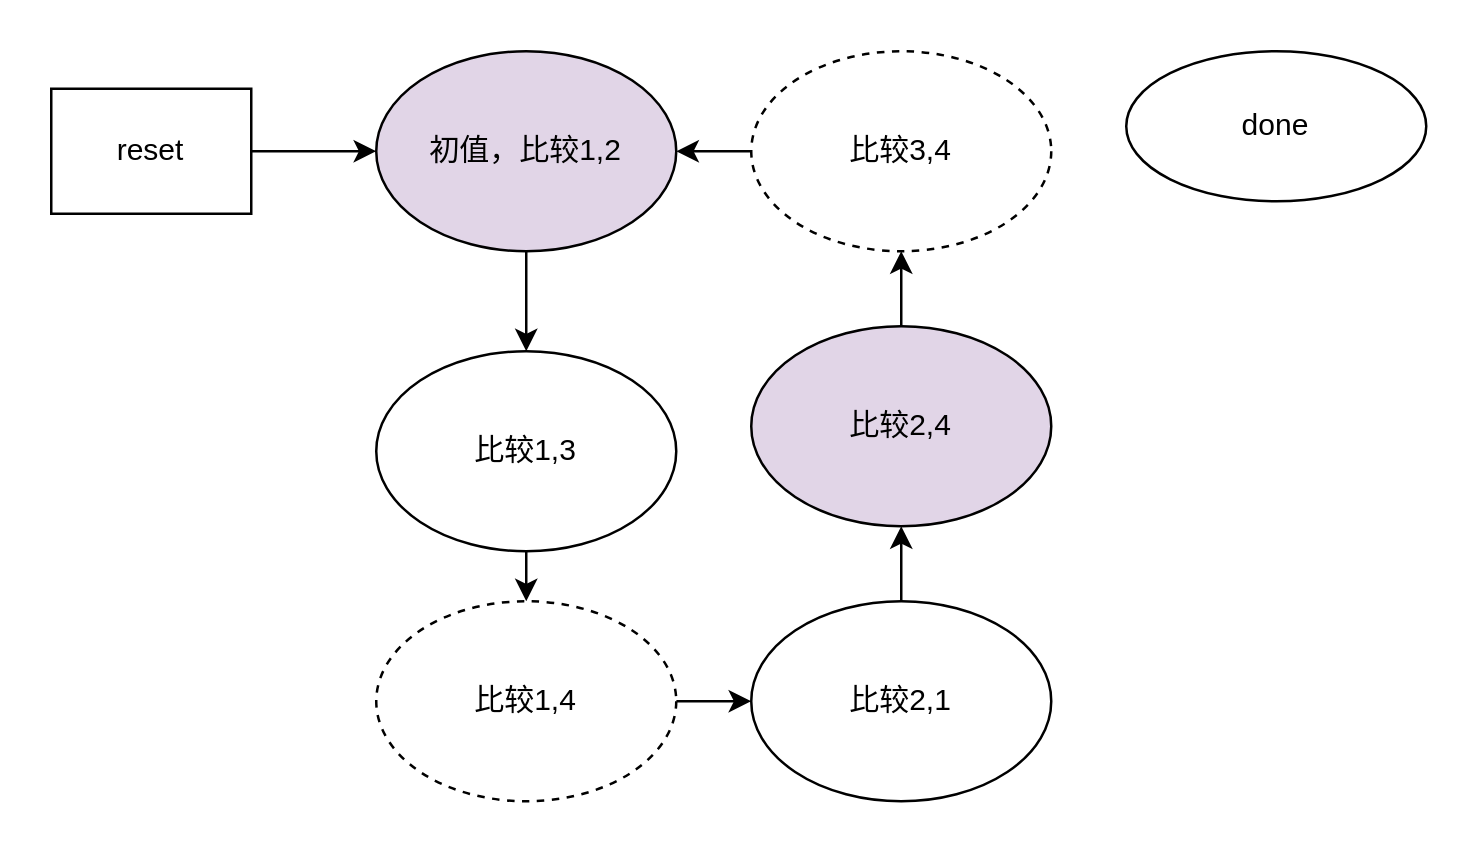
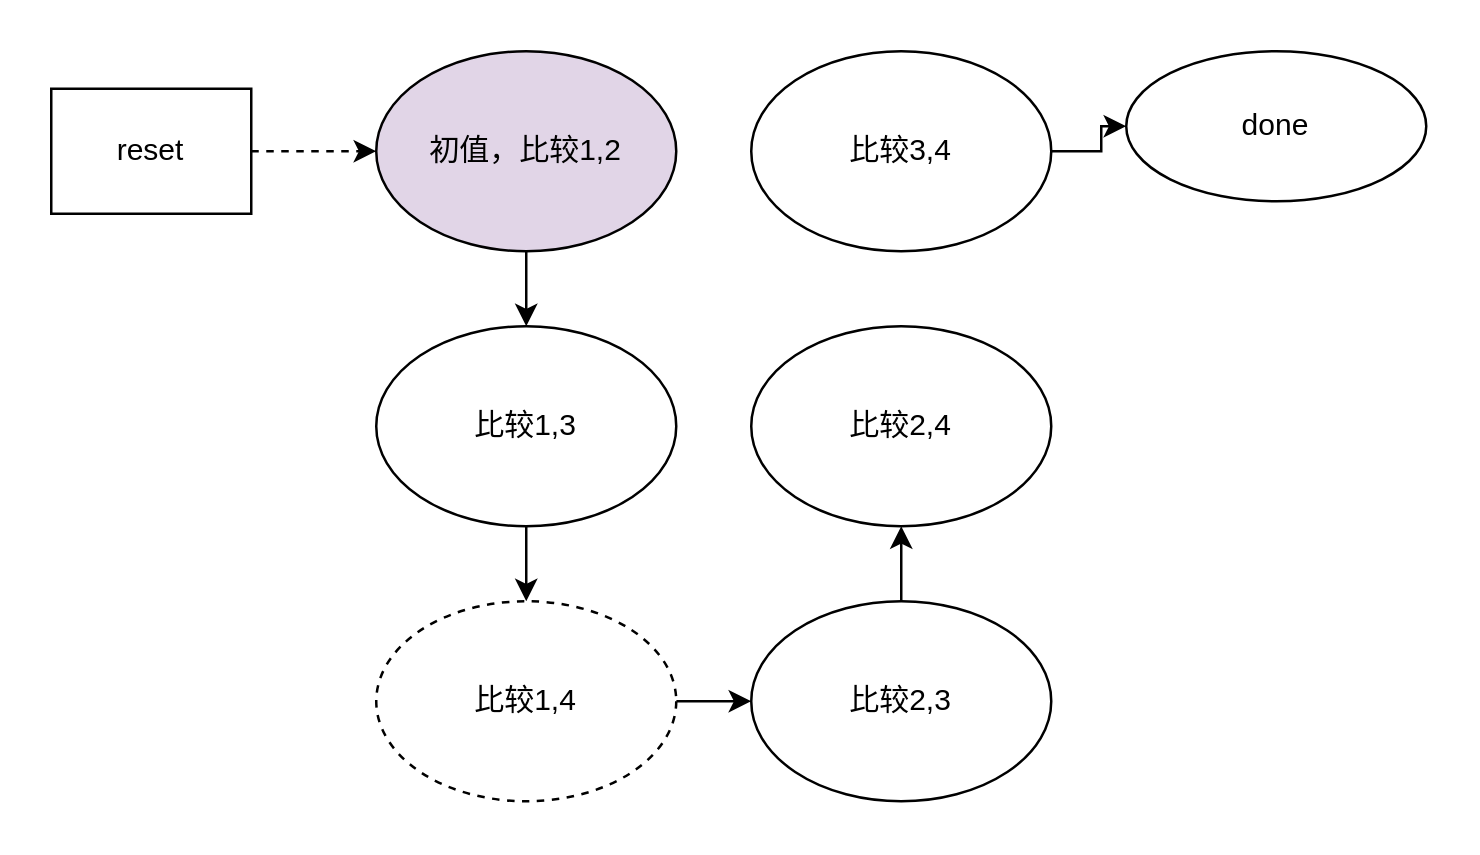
- <mxCell id="14" value="" style="edgeStyle=orthogonalEdgeStyle;rounded=0;orthogonalLoop=1;jettySize=auto;html=1;" edge="1" parent="1" source="15" target="3"><mxGeometry relative="1" as="geometry" /></mxCell>
+ <mxCell id="14" value="" style="edgeStyle=orthogonalEdgeStyle;rounded=0;orthogonalLoop=1;jettySize=auto;html=1;dashed=1;" edge="1" parent="1" source="15" target="3"><mxGeometry relative="1" as="geometry" /></mxCell>
- <mxCell id="12" value="" style="edgeStyle=orthogonalEdgeStyle;rounded=0;orthogonalLoop=1;jettySize=auto;html=1;" edge="1" parent="1" source="13" target="3"><mxGeometry relative="1" as="geometry" /></mxCell>
+ <mxCell id="12" value="" style="edgeStyle=orthogonalEdgeStyle;rounded=0;orthogonalLoop=1;jettySize=auto;html=1;" edge="1" parent="1" source="13" target="16"><mxGeometry relative="1" as="geometry" /></mxCell>
- <mxCell id="13" value="&lt;span&gt;比较3,4&lt;/span&gt;" style="ellipse;whiteSpace=wrap;html=1;dashed=1;" vertex="1" parent="1"><mxGeometry x="300" y="20" width="120" height="80" as="geometry" /></mxCell>
+ <mxCell id="13" value="&lt;span&gt;比较3,4&lt;/span&gt;" style="ellipse;whiteSpace=wrap;html=1;" vertex="1" parent="1"><mxGeometry x="300" y="20" width="120" height="80" as="geometry" /></mxCell>
- <mxCell id="10" style="edgeStyle=orthogonalEdgeStyle;rounded=0;orthogonalLoop=1;jettySize=auto;html=1;exitX=0.5;exitY=0;exitDx=0;exitDy=0;entryX=0.5;entryY=1;entryDx=0;entryDy=0;" edge="1" parent="1" source="11" target="13"><mxGeometry relative="1" as="geometry" /></mxCell>
- <mxCell id="11" value="&lt;span&gt;比较2,4&lt;/span&gt;" style="ellipse;whiteSpace=wrap;html=1;fillColor=#e1d5e7;" vertex="1" parent="1"><mxGeometry x="300" y="130" width="120" height="80" as="geometry" /></mxCell>
+ <mxCell id="11" value="&lt;span&gt;比较2,4&lt;/span&gt;" style="ellipse;whiteSpace=wrap;html=1;" vertex="1" parent="1"><mxGeometry x="300" y="130" width="120" height="80" as="geometry" /></mxCell>
- <mxCell id="5" value="比较1,3" style="ellipse;whiteSpace=wrap;html=1;" vertex="1" parent="1"><mxGeometry x="150" y="140" width="120" height="80" as="geometry" /></mxCell>
+ <mxCell id="5" value="比较1,3" style="ellipse;whiteSpace=wrap;html=1;" vertex="1" parent="1"><mxGeometry x="150" y="130" width="120" height="80" as="geometry" /></mxCell>
- <mxCell id="9" value="比较2,1" style="ellipse;whiteSpace=wrap;html=1;" vertex="1" parent="1"><mxGeometry x="300" y="240" width="120" height="80" as="geometry" /></mxCell>
+ <mxCell id="9" value="比较2,3" style="ellipse;whiteSpace=wrap;html=1;" vertex="1" parent="1"><mxGeometry x="300" y="240" width="120" height="80" as="geometry" /></mxCell>
